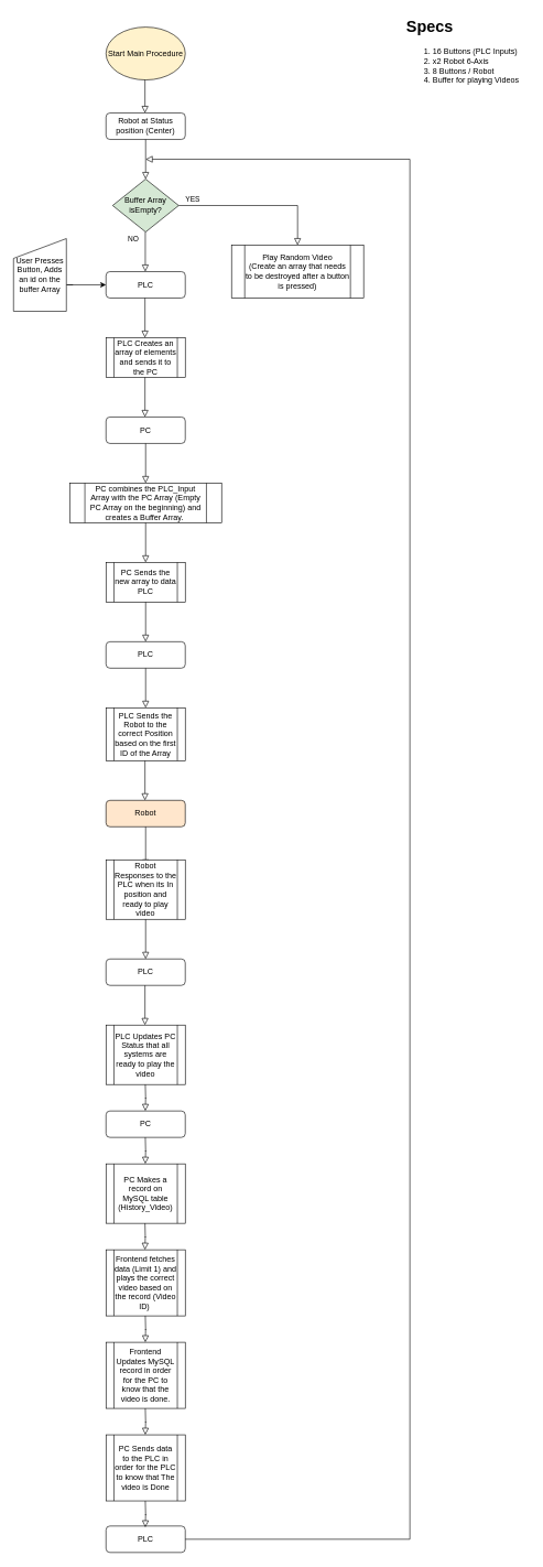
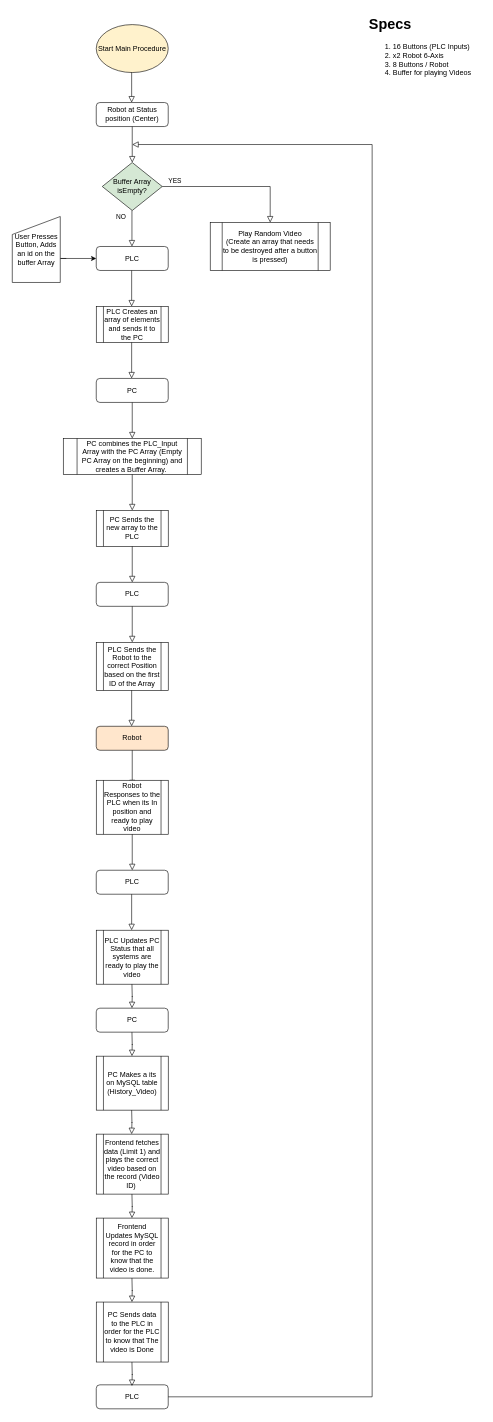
- <mxCell id="12" value="PC Sends the new array to data PLC" style="shape=process;whiteSpace=wrap;html=1;backgroundOutline=1;" vertex="1" parent="1"><mxGeometry x="160" y="850" width="120" height="60" as="geometry" /></mxCell>
+ <mxCell id="12" value="PC Sends the new array to the PLC" style="shape=process;whiteSpace=wrap;html=1;backgroundOutline=1;" vertex="1" parent="1"><mxGeometry x="160" y="850" width="120" height="60" as="geometry" /></mxCell>
- <mxCell id="25" value="PC Makes a record on MySQL table (History_Video)" style="shape=process;whiteSpace=wrap;html=1;backgroundOutline=1;" vertex="1" parent="1"><mxGeometry x="160" y="1760" width="120" height="90" as="geometry" /></mxCell>
+ <mxCell id="25" value="PC Makes a its on MySQL table (History_Video)" style="shape=process;whiteSpace=wrap;html=1;backgroundOutline=1;" vertex="1" parent="1"><mxGeometry x="160" y="1760" width="120" height="90" as="geometry" /></mxCell>
